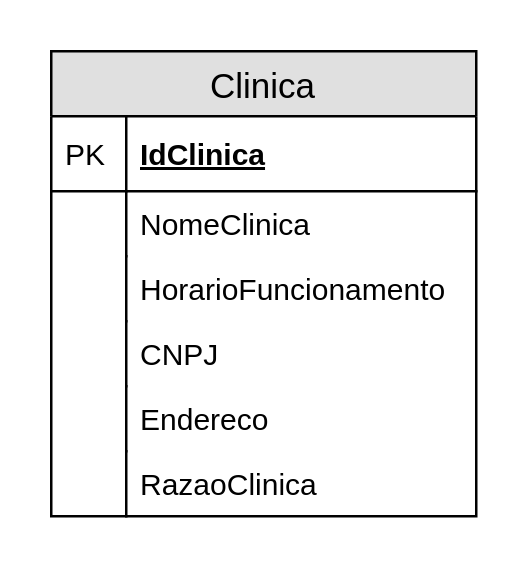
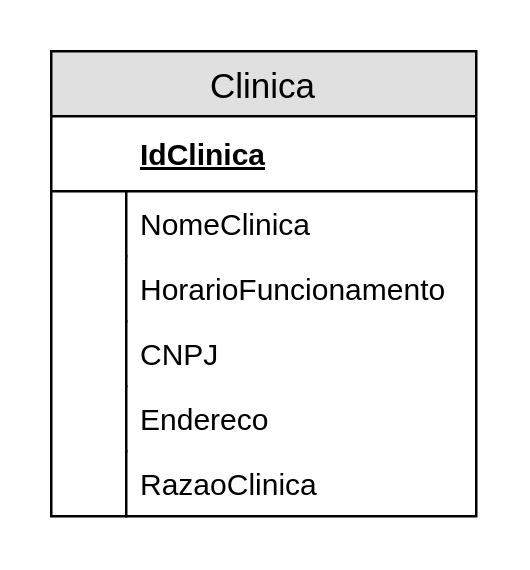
- <mxCell id="4" value="PK" style="shape=partialRectangle;top=0;left=0;bottom=0;fillColor=none;align=left;verticalAlign=middle;spacingLeft=4;spacingRight=4;overflow=hidden;rotatable=0;points=[];portConstraint=eastwest;part=1;fontSize=12;" vertex="1" connectable="0" parent="3"><mxGeometry width="30" height="30" as="geometry" /></mxCell>
